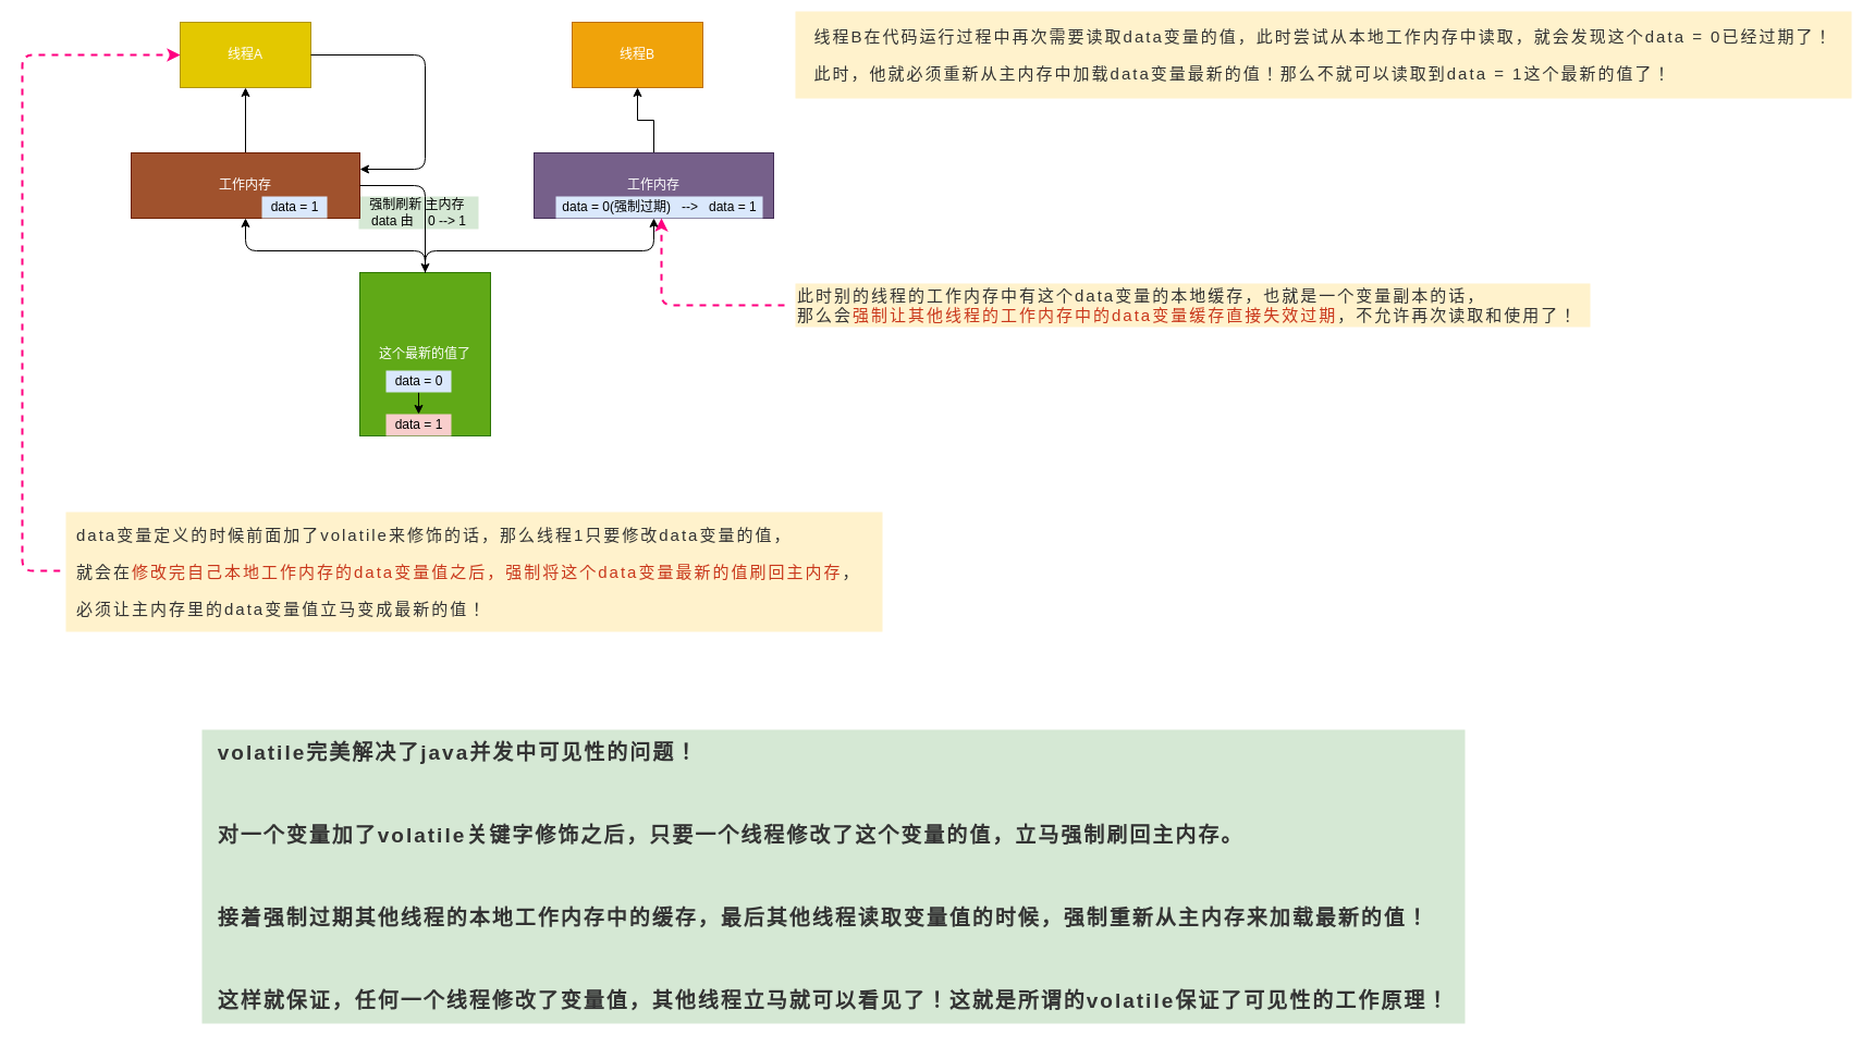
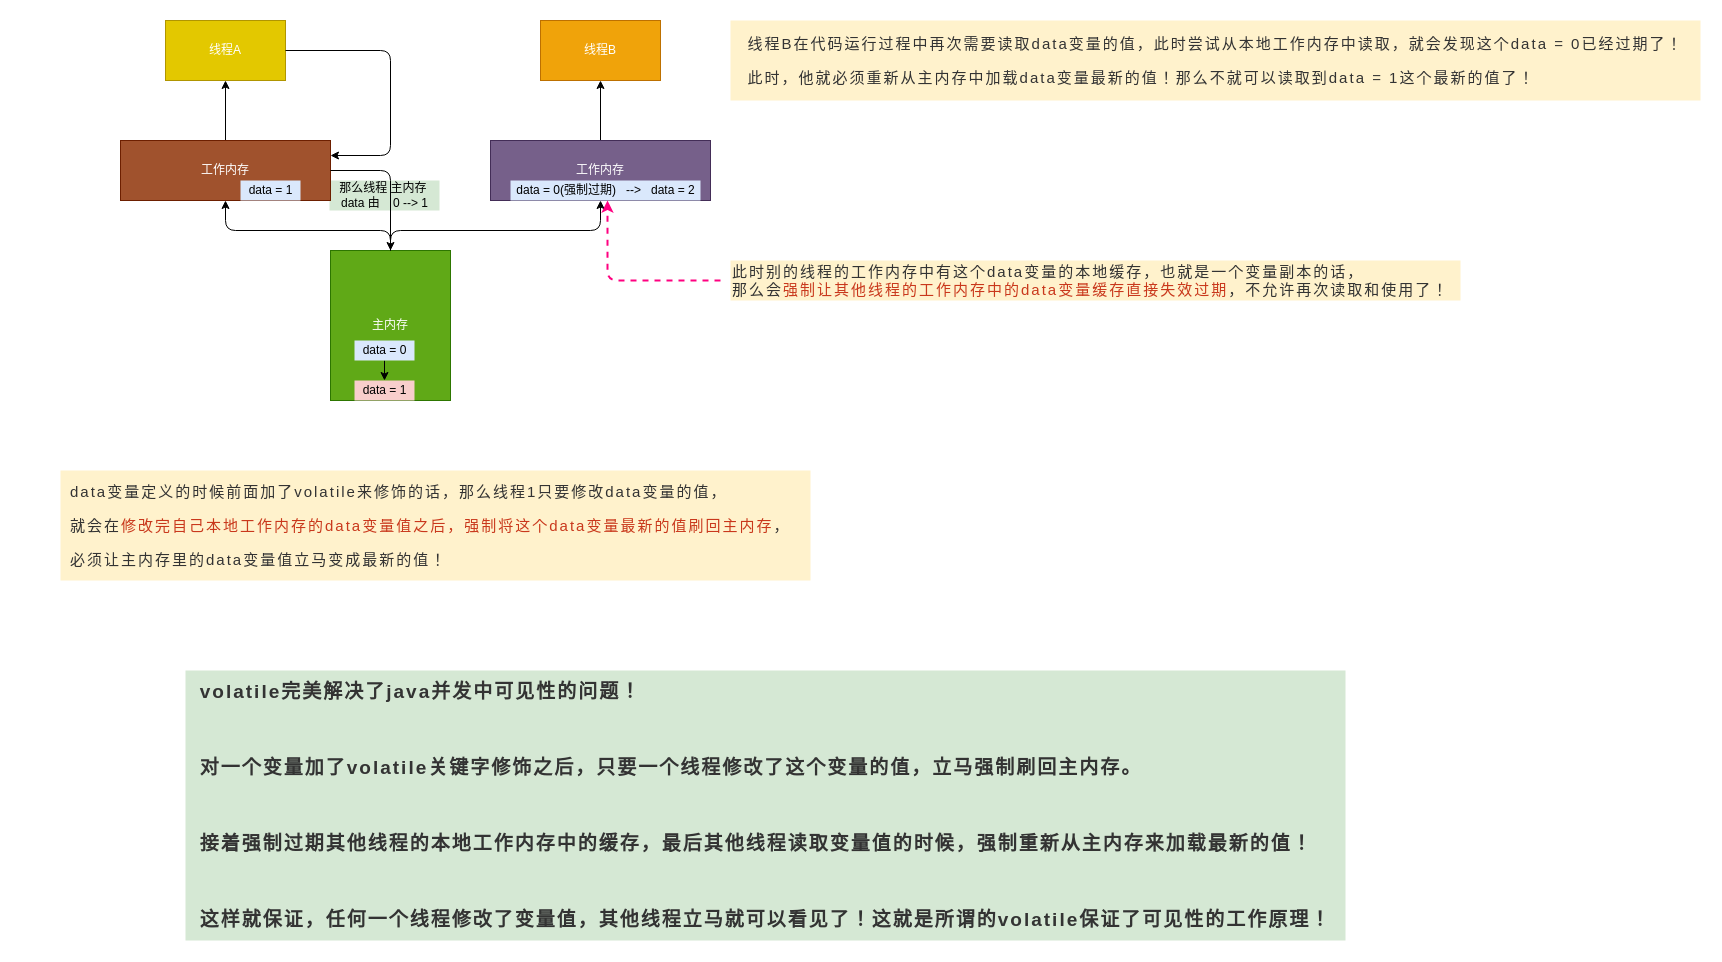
- <mxCell id="5" value="线程B" style="whiteSpace=wrap;html=1;fillColor=#f0a30a;strokeColor=#BD7000;fontColor=#ffffff;" vertex="1" parent="1"><mxGeometry x="525" y="20" width="120" height="60" as="geometry" /></mxCell>
+ <mxCell id="5" value="线程B" style="whiteSpace=wrap;html=1;fillColor=#f0a30a;strokeColor=#BD7000;fontColor=#ffffff;" vertex="1" parent="1"><mxGeometry x="540" y="20" width="120" height="60" as="geometry" /></mxCell>
- <mxCell id="20" value="&lt;p style=&quot;margin: 0px 8px ; padding: 0px ; max-width: 100% ; clear: both ; min-height: 1em ; color: rgb(51 , 51 , 51) ; font-family: , &amp;#34;blinkmacsystemfont&amp;#34; , &amp;#34;helvetica neue&amp;#34; , &amp;#34;pingfang sc&amp;#34; , &amp;#34;hiragino sans gb&amp;#34; , &amp;#34;microsoft yahei ui&amp;#34; , &amp;#34;microsoft yahei&amp;#34; , &amp;#34;arial&amp;#34; , sans-serif ; font-size: 17px ; letter-spacing: 0.622px ; text-align: justify ; line-height: 2em ; box-sizing: border-box ; overflow-wrap: break-word&quot;&gt;&lt;span style=&quot;margin: 0px ; padding: 0px ; max-width: 100% ; box-sizing: border-box ; word-wrap: break-word ; letter-spacing: 2px ; font-size: 15px&quot;&gt;线程B在代码运行过程中再次需要读取data变量的值，此时尝试从本地工作内存中读取，就会发现这个data = 0已经过期了！&lt;/span&gt;&lt;/p&gt;&lt;p style=&quot;margin: 0px 8px ; padding: 0px ; max-width: 100% ; clear: both ; min-height: 1em ; color: rgb(51 , 51 , 51) ; font-family: , &amp;#34;blinkmacsystemfont&amp;#34; , &amp;#34;helvetica neue&amp;#34; , &amp;#34;pingfang sc&amp;#34; , &amp;#34;hiragino sans gb&amp;#34; , &amp;#34;microsoft yahei ui&amp;#34; , &amp;#34;microsoft yahei&amp;#34; , &amp;#34;arial&amp;#34; , sans-serif ; font-size: 17px ; letter-spacing: 0.622px ; text-align: justify ; line-height: 2em ; box-sizing: border-box ; overflow-wrap: break-word&quot;&gt;&lt;span style=&quot;margin: 0px ; padding: 0px ; max-width: 100% ; box-sizing: border-box ; word-wrap: break-word ; font-size: 15px ; letter-spacing: 2px&quot;&gt;此时，他就必须重新从主内存中加载data变量最新的值！那么不就可以读取到data = 1这个最新的值了！&lt;/span&gt;&lt;/p&gt;" style="text;html=1;align=center;verticalAlign=middle;resizable=0;points=[];autosize=1;fillColor=#fff2cc;" vertex="1" parent="1"><mxGeometry x="730" y="10" width="970" height="80" as="geometry" /></mxCell>
+ <mxCell id="20" value="&lt;p style=&quot;margin: 0px 8px ; padding: 0px ; max-width: 100% ; clear: both ; min-height: 1em ; color: rgb(51 , 51 , 51) ; font-family: , &amp;#34;blinkmacsystemfont&amp;#34; , &amp;#34;helvetica neue&amp;#34; , &amp;#34;pingfang sc&amp;#34; , &amp;#34;hiragino sans gb&amp;#34; , &amp;#34;microsoft yahei ui&amp;#34; , &amp;#34;microsoft yahei&amp;#34; , &amp;#34;arial&amp;#34; , sans-serif ; font-size: 17px ; letter-spacing: 0.622px ; text-align: justify ; line-height: 2em ; box-sizing: border-box ; overflow-wrap: break-word&quot;&gt;&lt;span style=&quot;margin: 0px ; padding: 0px ; max-width: 100% ; box-sizing: border-box ; word-wrap: break-word ; letter-spacing: 2px ; font-size: 15px&quot;&gt;线程B在代码运行过程中再次需要读取data变量的值，此时尝试从本地工作内存中读取，就会发现这个data = 0已经过期了！&lt;/span&gt;&lt;/p&gt;&lt;p style=&quot;margin: 0px 8px ; padding: 0px ; max-width: 100% ; clear: both ; min-height: 1em ; color: rgb(51 , 51 , 51) ; font-family: , &amp;#34;blinkmacsystemfont&amp;#34; , &amp;#34;helvetica neue&amp;#34; , &amp;#34;pingfang sc&amp;#34; , &amp;#34;hiragino sans gb&amp;#34; , &amp;#34;microsoft yahei ui&amp;#34; , &amp;#34;microsoft yahei&amp;#34; , &amp;#34;arial&amp;#34; , sans-serif ; font-size: 17px ; letter-spacing: 0.622px ; text-align: justify ; line-height: 2em ; box-sizing: border-box ; overflow-wrap: break-word&quot;&gt;&lt;span style=&quot;margin: 0px ; padding: 0px ; max-width: 100% ; box-sizing: border-box ; word-wrap: break-word ; font-size: 15px ; letter-spacing: 2px&quot;&gt;此时，他就必须重新从主内存中加载data变量最新的值！那么不就可以读取到data = 1这个最新的值了！&lt;/span&gt;&lt;/p&gt;" style="text;html=1;align=center;verticalAlign=middle;resizable=0;points=[];autosize=1;fillColor=#fff2cc;" vertex="1" parent="1"><mxGeometry x="730" y="20" width="970" height="80" as="geometry" /></mxCell>
- <mxCell id="14" value="data = 0(强制过期)&amp;nbsp; &amp;nbsp;--&amp;gt;&amp;nbsp; &amp;nbsp;data = 1" style="text;html=1;align=center;verticalAlign=middle;resizable=0;points=[];autosize=1;fillColor=#dae8fc;" vertex="1" parent="1"><mxGeometry x="510" y="180" width="190" height="20" as="geometry" /></mxCell>
+ <mxCell id="14" value="data = 0(强制过期)&amp;nbsp; &amp;nbsp;--&amp;gt;&amp;nbsp; &amp;nbsp;data = 2" style="text;html=1;align=center;verticalAlign=middle;resizable=0;points=[];autosize=1;fillColor=#dae8fc;" vertex="1" parent="1"><mxGeometry x="510" y="180" width="190" height="20" as="geometry" /></mxCell>
- <mxCell id="2" value="强制刷新 主内存&amp;nbsp;&lt;br&gt;data 由&amp;nbsp; &amp;nbsp; 0 --&amp;gt; 1" style="text;html=1;align=center;verticalAlign=middle;resizable=0;points=[];autosize=1;fillColor=#d5e8d4;" vertex="1" parent="1"><mxGeometry x="329" y="180" width="110" height="30" as="geometry" /></mxCell>
+ <mxCell id="2" value="那么线程 主内存&amp;nbsp;&lt;br&gt;data 由&amp;nbsp; &amp;nbsp; 0 --&amp;gt; 1" style="text;html=1;align=center;verticalAlign=middle;resizable=0;points=[];autosize=1;fillColor=#d5e8d4;" vertex="1" parent="1"><mxGeometry x="329" y="180" width="110" height="30" as="geometry" /></mxCell>
- <mxCell id="21" value="" style="endArrow=classic;html=1;exitX=-0.007;exitY=0.491;exitDx=0;exitDy=0;exitPerimeter=0;entryX=0;entryY=0.5;entryDx=0;entryDy=0;dashed=1;strokeWidth=2;strokeColor=#FF0080;" edge="1" parent="1" source="19" target="4"><mxGeometry width="50" height="50" relative="1" as="geometry"><mxPoint x="60" y="360" as="sourcePoint" /><mxPoint x="110" y="310" as="targetPoint" /><Array as="points"><mxPoint x="20" y="524" /><mxPoint x="20" y="50" /></Array></mxGeometry></mxCell>
- <mxCell id="3" value="这个最新的值了" style="whiteSpace=wrap;html=1;fillColor=#60a917;strokeColor=#2D7600;fontColor=#ffffff;" vertex="1" parent="1"><mxGeometry x="330" y="250" width="120" height="150" as="geometry" /></mxCell>
+ <mxCell id="3" value="主内存" style="whiteSpace=wrap;html=1;fillColor=#60a917;strokeColor=#2D7600;fontColor=#ffffff;" vertex="1" parent="1"><mxGeometry x="330" y="250" width="120" height="150" as="geometry" /></mxCell>
